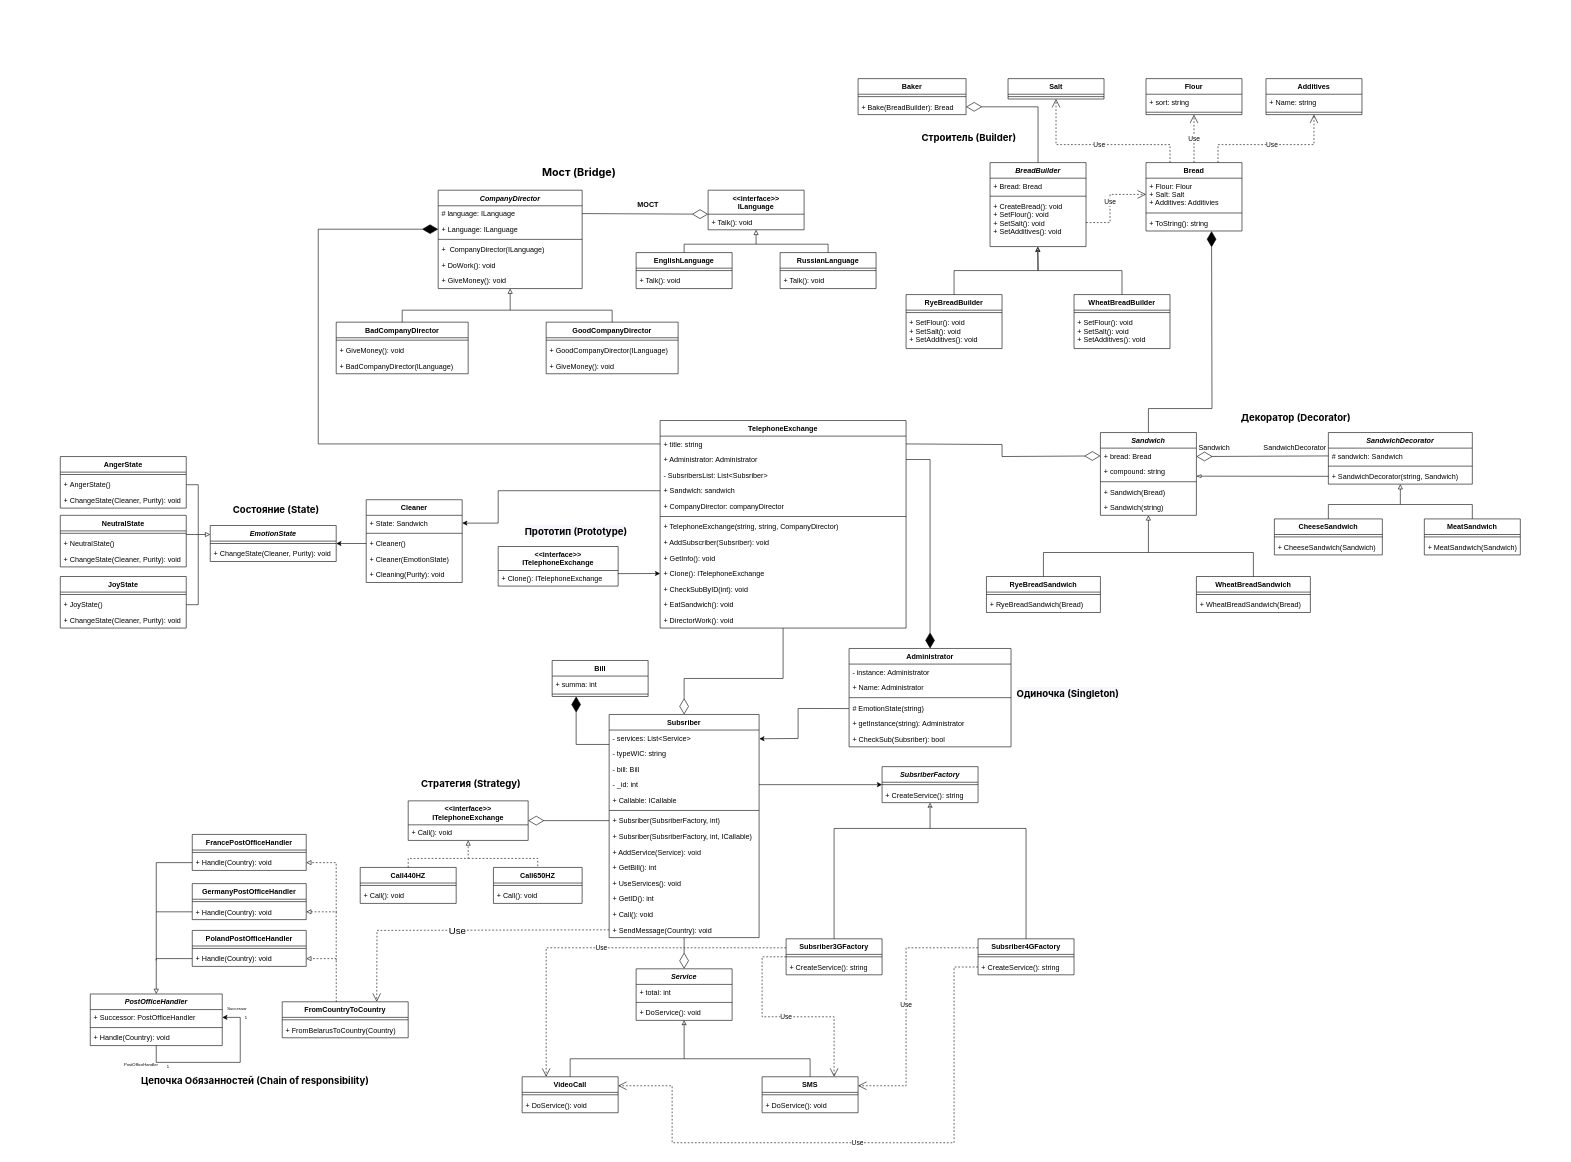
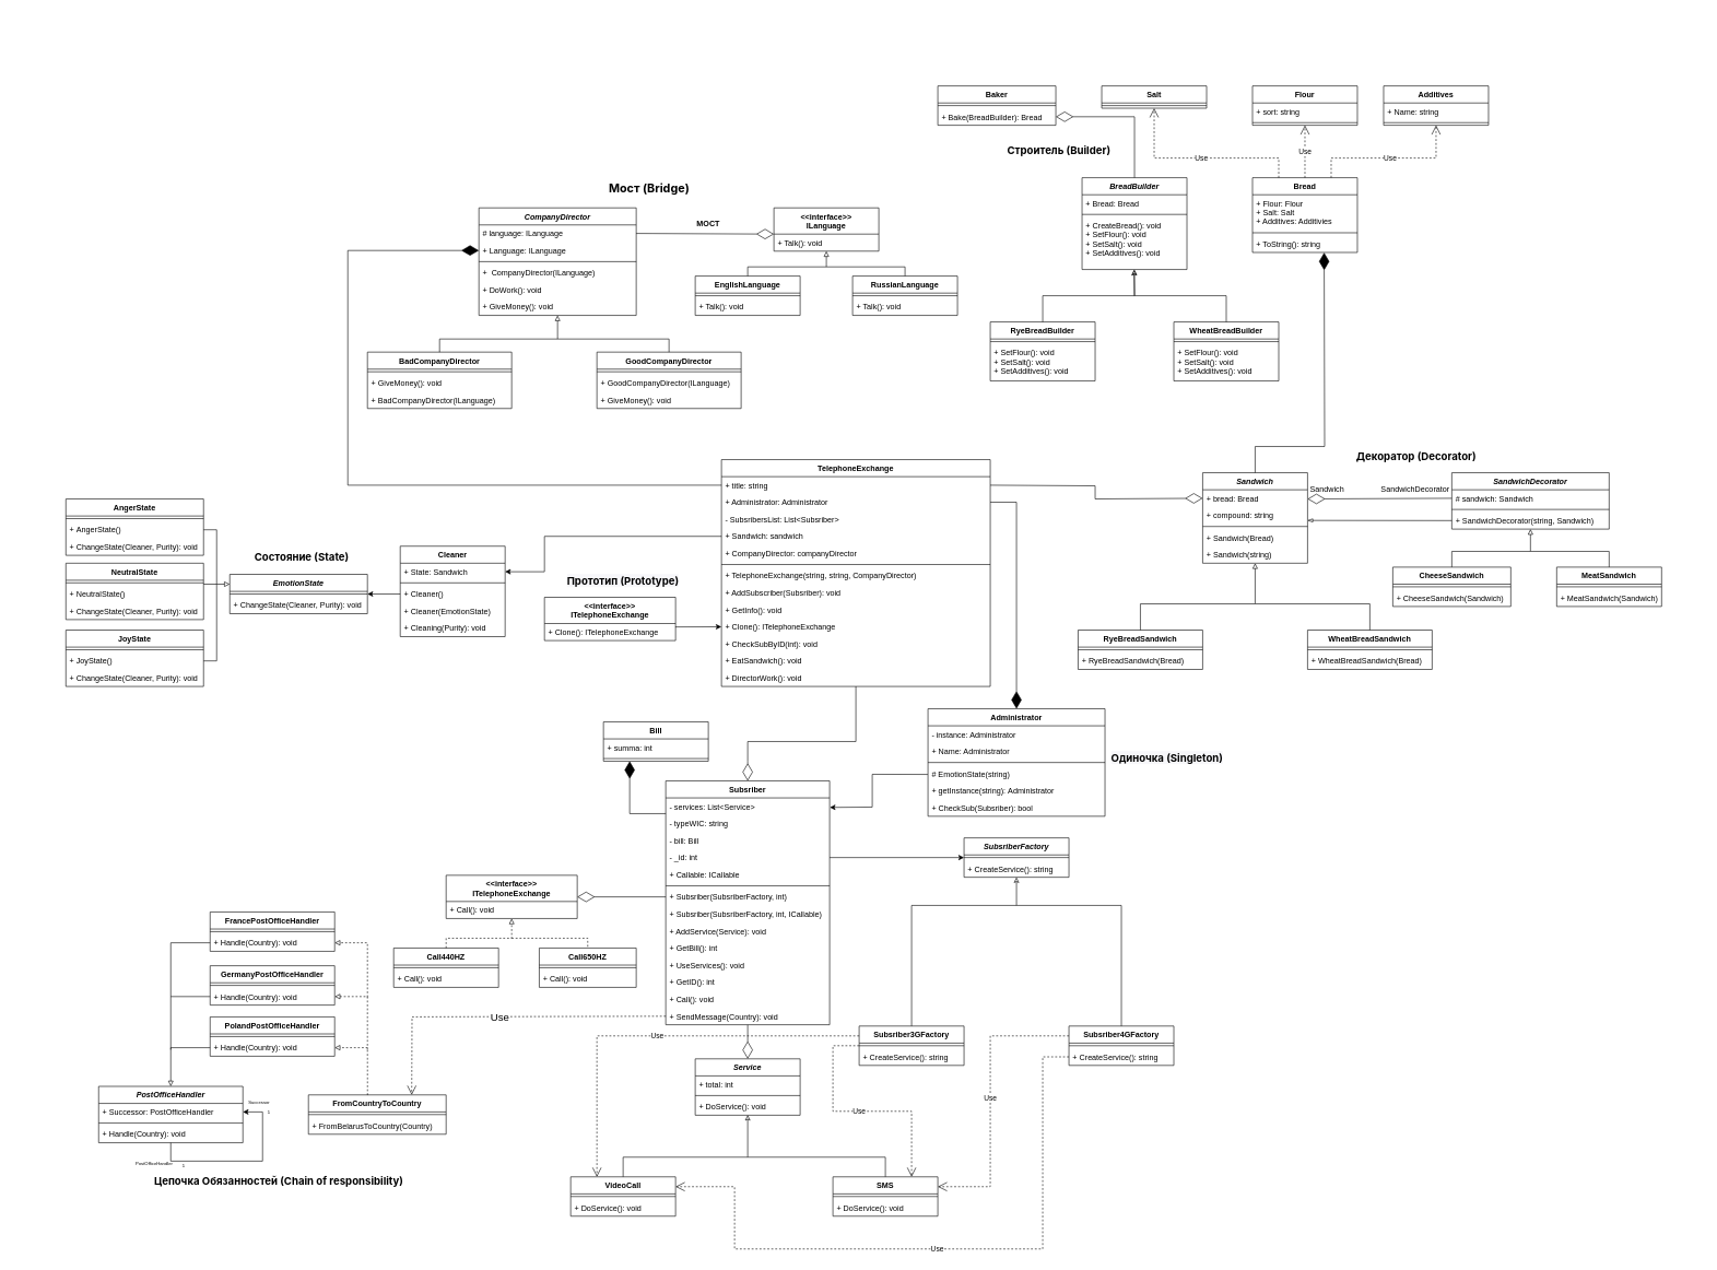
- <mxCell id="175" value="&lt;font style=&quot;font-size: 18px;&quot;&gt;&lt;br&gt;&lt;/font&gt;&lt;h2 style=&quot;color: rgb(0, 0, 0); font-family: -apple-system, &amp;quot;system-ui&amp;quot;, Helvetica, Arial, sans-serif; font-style: normal; font-variant-ligatures: normal; font-variant-caps: normal; letter-spacing: normal; orphans: 2; text-align: start; text-indent: 0px; text-transform: none; widows: 2; word-spacing: 0px; -webkit-text-stroke-width: 0px; text-decoration-thickness: initial; text-decoration-style: initial; text-decoration-color: initial; font-size: 18px;&quot;&gt;&lt;font style=&quot;font-size: 18px;&quot;&gt;Мост (Bridge)&lt;/font&gt;&lt;/h2&gt;&lt;font style=&quot;font-size: 18px;&quot;&gt;&lt;br&gt;&lt;/font&gt;" style="text;html=1;strokeColor=none;fillColor=none;align=center;verticalAlign=middle;whiteSpace=wrap;rounded=0;fontSize=16;" vertex="1" parent="1"><mxGeometry x="895" y="270" width="140" height="30" as="geometry" /></mxCell>
+ <mxCell id="175" value="&lt;font style=&quot;font-size: 18px;&quot;&gt;&lt;br&gt;&lt;/font&gt;&lt;h2 style=&quot;color: rgb(0, 0, 0); font-family: -apple-system, &amp;quot;system-ui&amp;quot;, Helvetica, Arial, sans-serif; font-style: normal; font-variant-ligatures: normal; font-variant-caps: normal; letter-spacing: normal; orphans: 2; text-align: start; text-indent: 0px; text-transform: none; widows: 2; word-spacing: 0px; -webkit-text-stroke-width: 0px; text-decoration-thickness: initial; text-decoration-style: initial; text-decoration-color: initial; font-size: 18px;&quot;&gt;&lt;font style=&quot;font-size: 18px;&quot;&gt;Мост (Bridge)&lt;/font&gt;&lt;/h2&gt;&lt;font style=&quot;font-size: 18px;&quot;&gt;&lt;br&gt;&lt;/font&gt;" style="text;html=1;strokeColor=none;fillColor=none;align=center;verticalAlign=middle;whiteSpace=wrap;rounded=0;fontSize=16;" vertex="1" parent="1"><mxGeometry x="920" y="270" width="140" height="30" as="geometry" /></mxCell>
- <mxCell id="107" value="Use" style="endArrow=open;endSize=12;dashed=1;html=1;rounded=0;exitX=1;exitY=0.5;exitDx=0;exitDy=0;entryX=0;entryY=0.5;entryDx=0;entryDy=0;" parent="1" source="88" target="82" edge="1"><mxGeometry width="160" relative="1" as="geometry"><mxPoint x="1930" y="210" as="sourcePoint" /><mxPoint x="2090" y="210" as="targetPoint" /><Array as="points"><mxPoint x="1850" y="370" /><mxPoint x="1850" y="323" /></Array></mxGeometry></mxCell>
- <mxCell id="172" value="&lt;span style=&quot;font-family: -apple-system, &amp;quot;system-ui&amp;quot;, Helvetica, Arial, sans-serif; font-size: 16px; text-align: start; background-color: rgb(247, 247, 250);&quot;&gt;&lt;b&gt;Прототип (Prototype)&lt;/b&gt;&lt;/span&gt;" style="text;html=1;strokeColor=none;fillColor=none;align=center;verticalAlign=middle;whiteSpace=wrap;rounded=0;fontSize=15;" vertex="1" parent="1"><mxGeometry x="865" y="870" width="190" height="30" as="geometry" /></mxCell>
+ <mxCell id="172" value="&lt;span style=&quot;font-family: -apple-system, &amp;quot;system-ui&amp;quot;, Helvetica, Arial, sans-serif; font-size: 16px; text-align: start; background-color: rgb(247, 247, 250);&quot;&gt;&lt;b&gt;Прототип (Prototype)&lt;/b&gt;&lt;/span&gt;" style="text;html=1;strokeColor=none;fillColor=none;align=center;verticalAlign=middle;whiteSpace=wrap;rounded=0;fontSize=15;" vertex="1" parent="1"><mxGeometry x="855" y="870" width="190" height="30" as="geometry" /></mxCell>
- <mxCell id="194" value="&lt;font style=&quot;font-size: 16px;&quot;&gt;&lt;br&gt;&lt;/font&gt;&lt;h2 style=&quot;color: rgb(0, 0, 0); font-family: -apple-system, &amp;quot;system-ui&amp;quot;, Helvetica, Arial, sans-serif; font-style: normal; font-variant-ligatures: normal; font-variant-caps: normal; letter-spacing: normal; orphans: 2; text-align: start; text-indent: 0px; text-transform: none; widows: 2; word-spacing: 0px; -webkit-text-stroke-width: 0px; text-decoration-thickness: initial; text-decoration-style: initial; text-decoration-color: initial; font-size: 16px;&quot;&gt;&lt;font style=&quot;font-size: 16px;&quot;&gt;Стратегия (Strategy)&lt;/font&gt;&lt;/h2&gt;&lt;font style=&quot;font-size: 16px;&quot;&gt;&lt;br&gt;&lt;/font&gt;" style="text;html=1;strokeColor=none;fillColor=none;align=center;verticalAlign=middle;whiteSpace=wrap;rounded=0;fontSize=12;" vertex="1" parent="1"><mxGeometry x="700" y="1290" width="170" height="30" as="geometry" /></mxCell>
